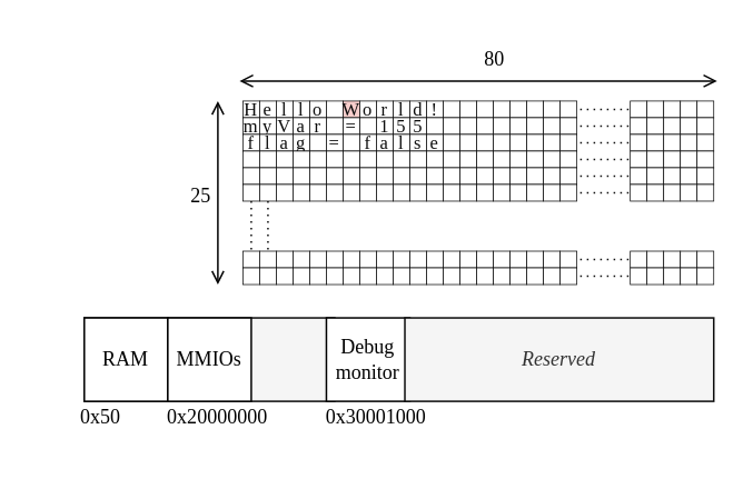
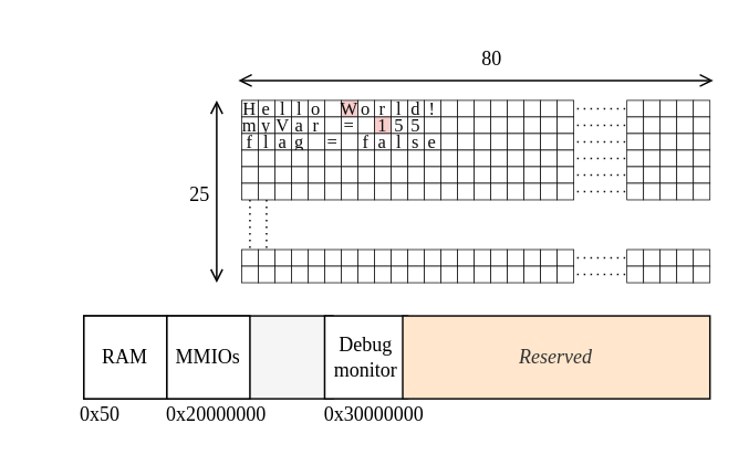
- <mxCell id="43" value="1" style="rounded=0;whiteSpace=wrap;html=1;fontColor=#0D0D0D;strokeColor=#0D0D0D;strokeWidth=0.5;fontFamily=Computer Modern;fontSize=11;" parent="1" vertex="1"><mxGeometry x="225" y="70" width="10" height="10" as="geometry" /></mxCell>
+ <mxCell id="43" value="1" style="rounded=0;whiteSpace=wrap;html=1;fontColor=#0D0D0D;strokeColor=#0D0D0D;strokeWidth=0.5;fontFamily=Computer Modern;fontSize=11;fillColor=#f8cecc;" parent="1" vertex="1"><mxGeometry x="225" y="70" width="10" height="10" as="geometry" /></mxCell>
- <mxCell id="223" value="Reserved" style="rounded=0;whiteSpace=wrap;html=1;fillColor=#f5f5f5;fontColor=#333333;strokeColor=#0D0D0D;fontFamily=Computer Modern;fontStyle=2" parent="1" vertex="1"><mxGeometry x="242" y="190" width="185" height="50" as="geometry" /></mxCell>
+ <mxCell id="223" value="Reserved" style="rounded=0;whiteSpace=wrap;html=1;fillColor=#ffe6cc;fontColor=#333333;strokeColor=#0D0D0D;fontFamily=Computer Modern;fontStyle=2;" parent="1" vertex="1"><mxGeometry x="242" y="190" width="185" height="50" as="geometry" /></mxCell>
- <mxCell id="5" value="0x30001000" style="text;html=1;strokeColor=none;fillColor=none;align=center;verticalAlign=middle;whiteSpace=wrap;rounded=0;fontFamily=Computer Modern;" parent="1" vertex="1"><mxGeometry x="185" y="235" width="80" height="30" as="geometry" /></mxCell>
+ <mxCell id="5" value="0x30000000" style="text;html=1;strokeColor=none;fillColor=none;align=center;verticalAlign=middle;whiteSpace=wrap;rounded=0;fontFamily=Computer Modern;" parent="1" vertex="1"><mxGeometry x="185" y="235" width="80" height="30" as="geometry" /></mxCell>
